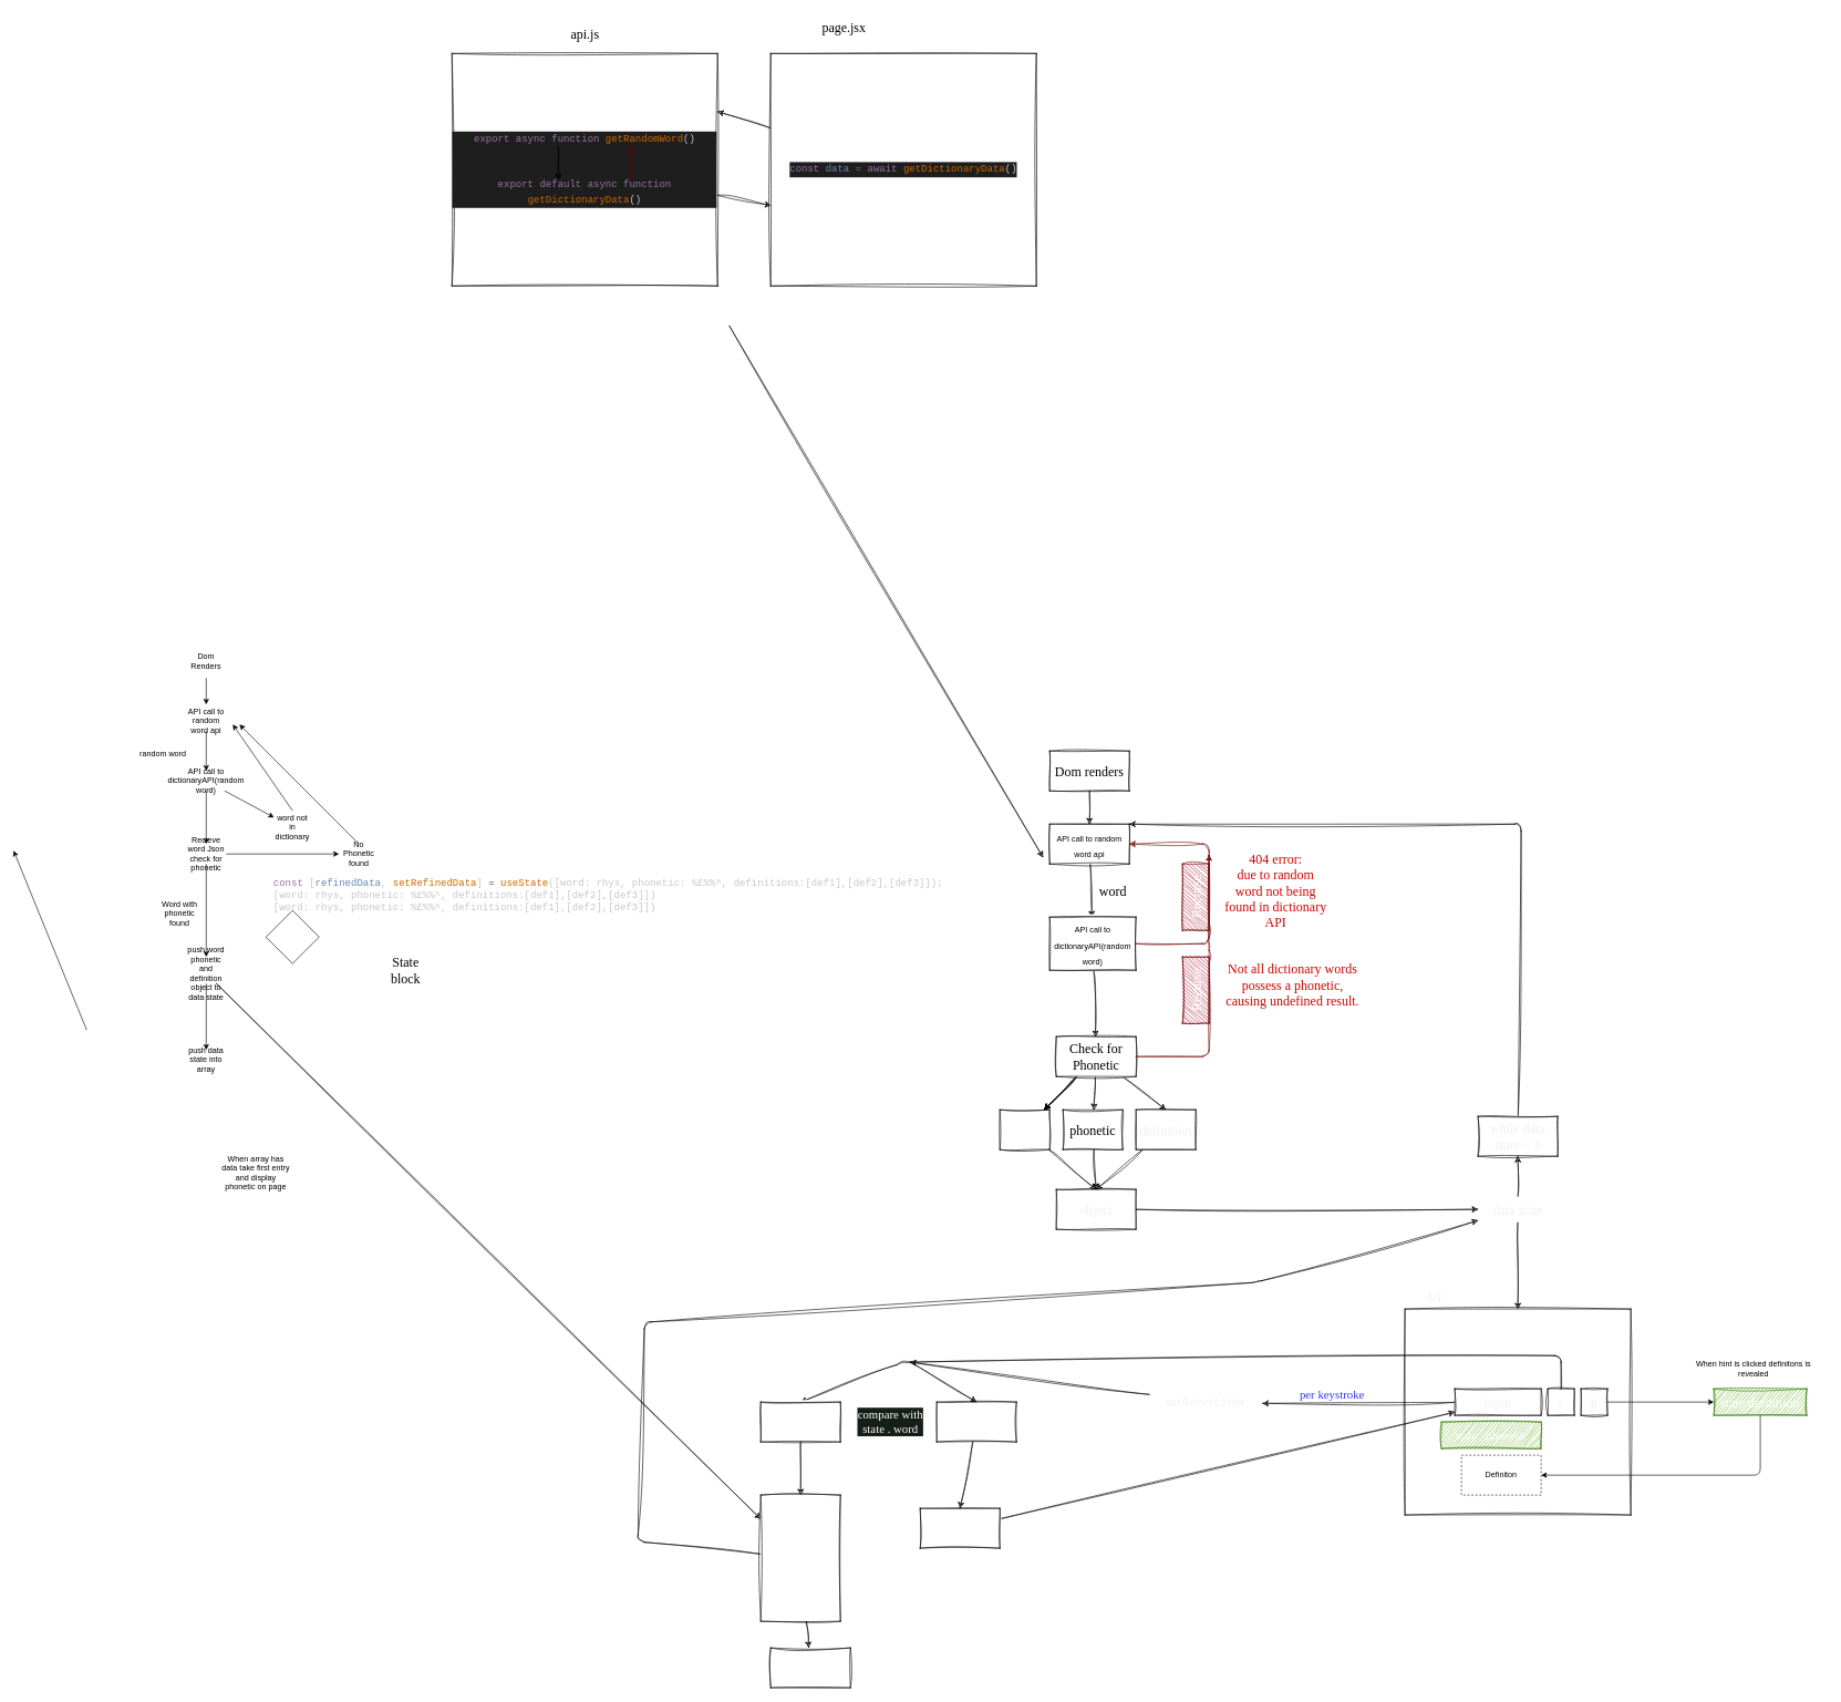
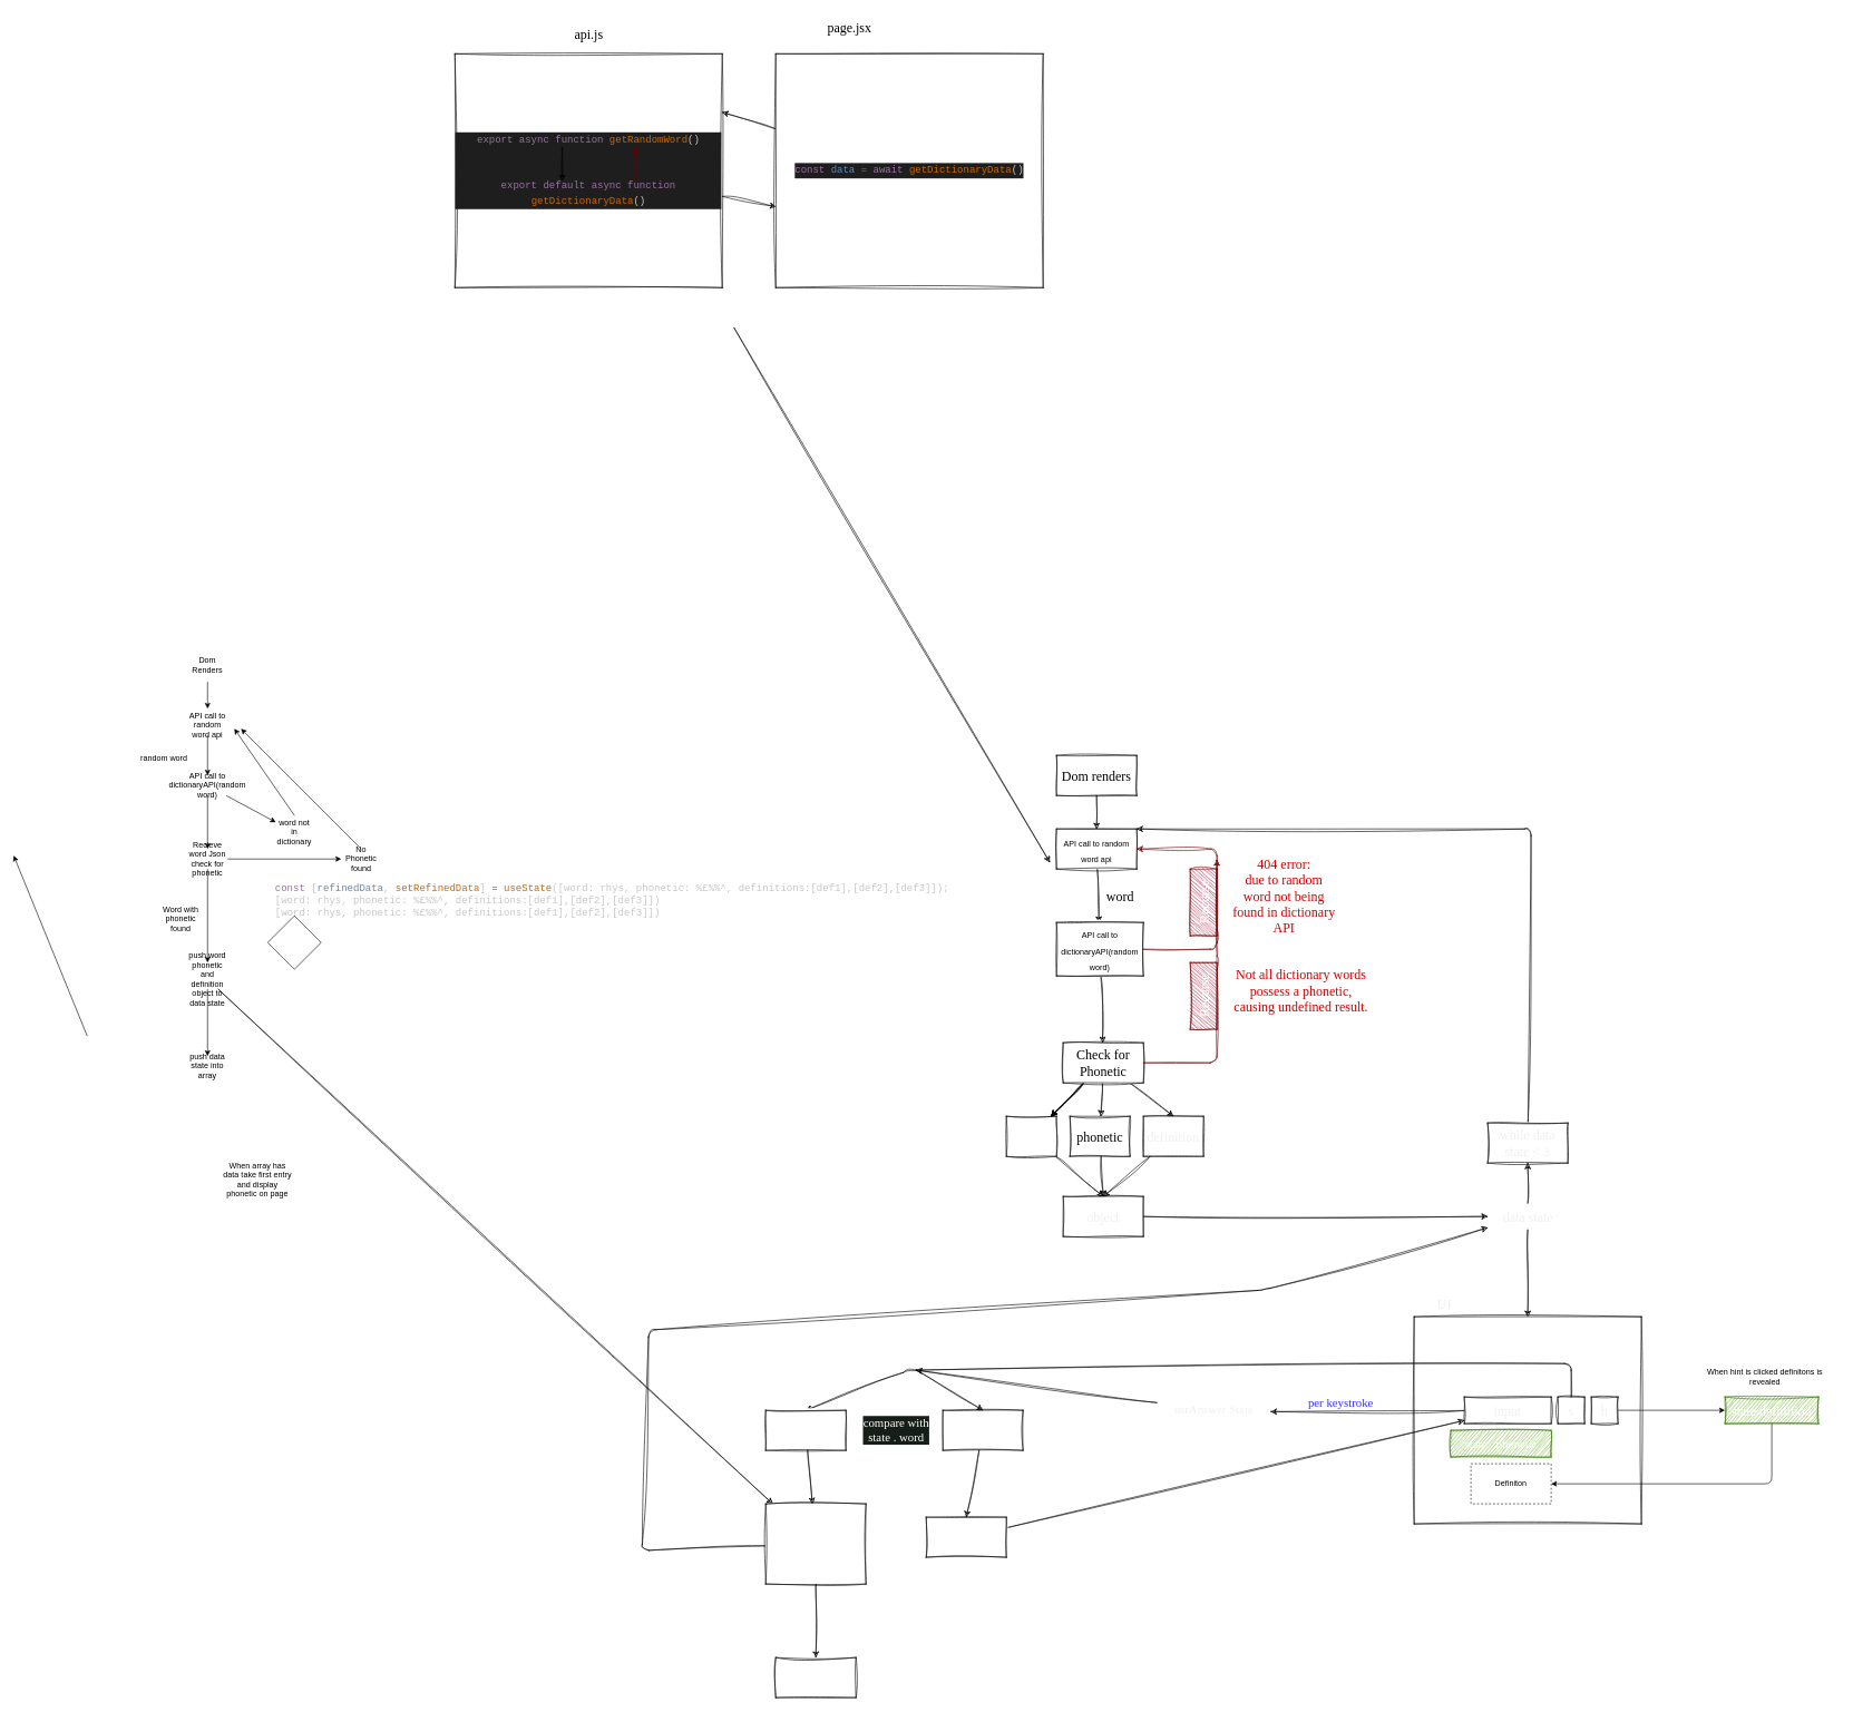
- <mxCell id="25" value="State &lt;br&gt;block" style="text;html=1;align=center;verticalAlign=middle;resizable=0;points=[];autosize=1;strokeColor=none;fillColor=none;fontSize=20;fontFamily=Architects Daughter;sketch=1;hachureGap=4;jiggle=2;curveFitting=1;fontSource=https%3A%2F%2Ffonts.googleapis.com%2Fcss%3Ffamily%3DArchitects%2BDaughter;" parent="1" vertex="1"><mxGeometry x="575" y="1430" width="70" height="60" as="geometry" /></mxCell>
- <mxCell id="83" value="&lt;font color=&quot;#ffffff&quot;&gt;Delete current Word, phonetic and definition from data state&lt;/font&gt;" style="whiteSpace=wrap;html=1;fontSize=18;fontFamily=Architects Daughter;fontColor=#3333FF;sketch=1;hachureGap=4;jiggle=2;curveFitting=1;fontSource=https%3A%2F%2Ffonts.googleapis.com%2Fcss%3Ffamily%3DArchitects%2BDaughter;" parent="1" vertex="1"><mxGeometry x="1145" y="2250" width="120" height="190" as="geometry" /></mxCell>
+ <mxCell id="83" value="&lt;font color=&quot;#ffffff&quot;&gt;Delete current Word, phonetic and definition from data state&lt;/font&gt;" style="whiteSpace=wrap;html=1;fontSize=18;fontFamily=Architects Daughter;fontColor=#3333FF;sketch=1;hachureGap=4;jiggle=2;curveFitting=1;fontSource=https%3A%2F%2Ffonts.googleapis.com%2Fcss%3Ffamily%3DArchitects%2BDaughter;" parent="1" vertex="1"><mxGeometry x="1145" y="2250" width="150" height="120" as="geometry" /></mxCell>
